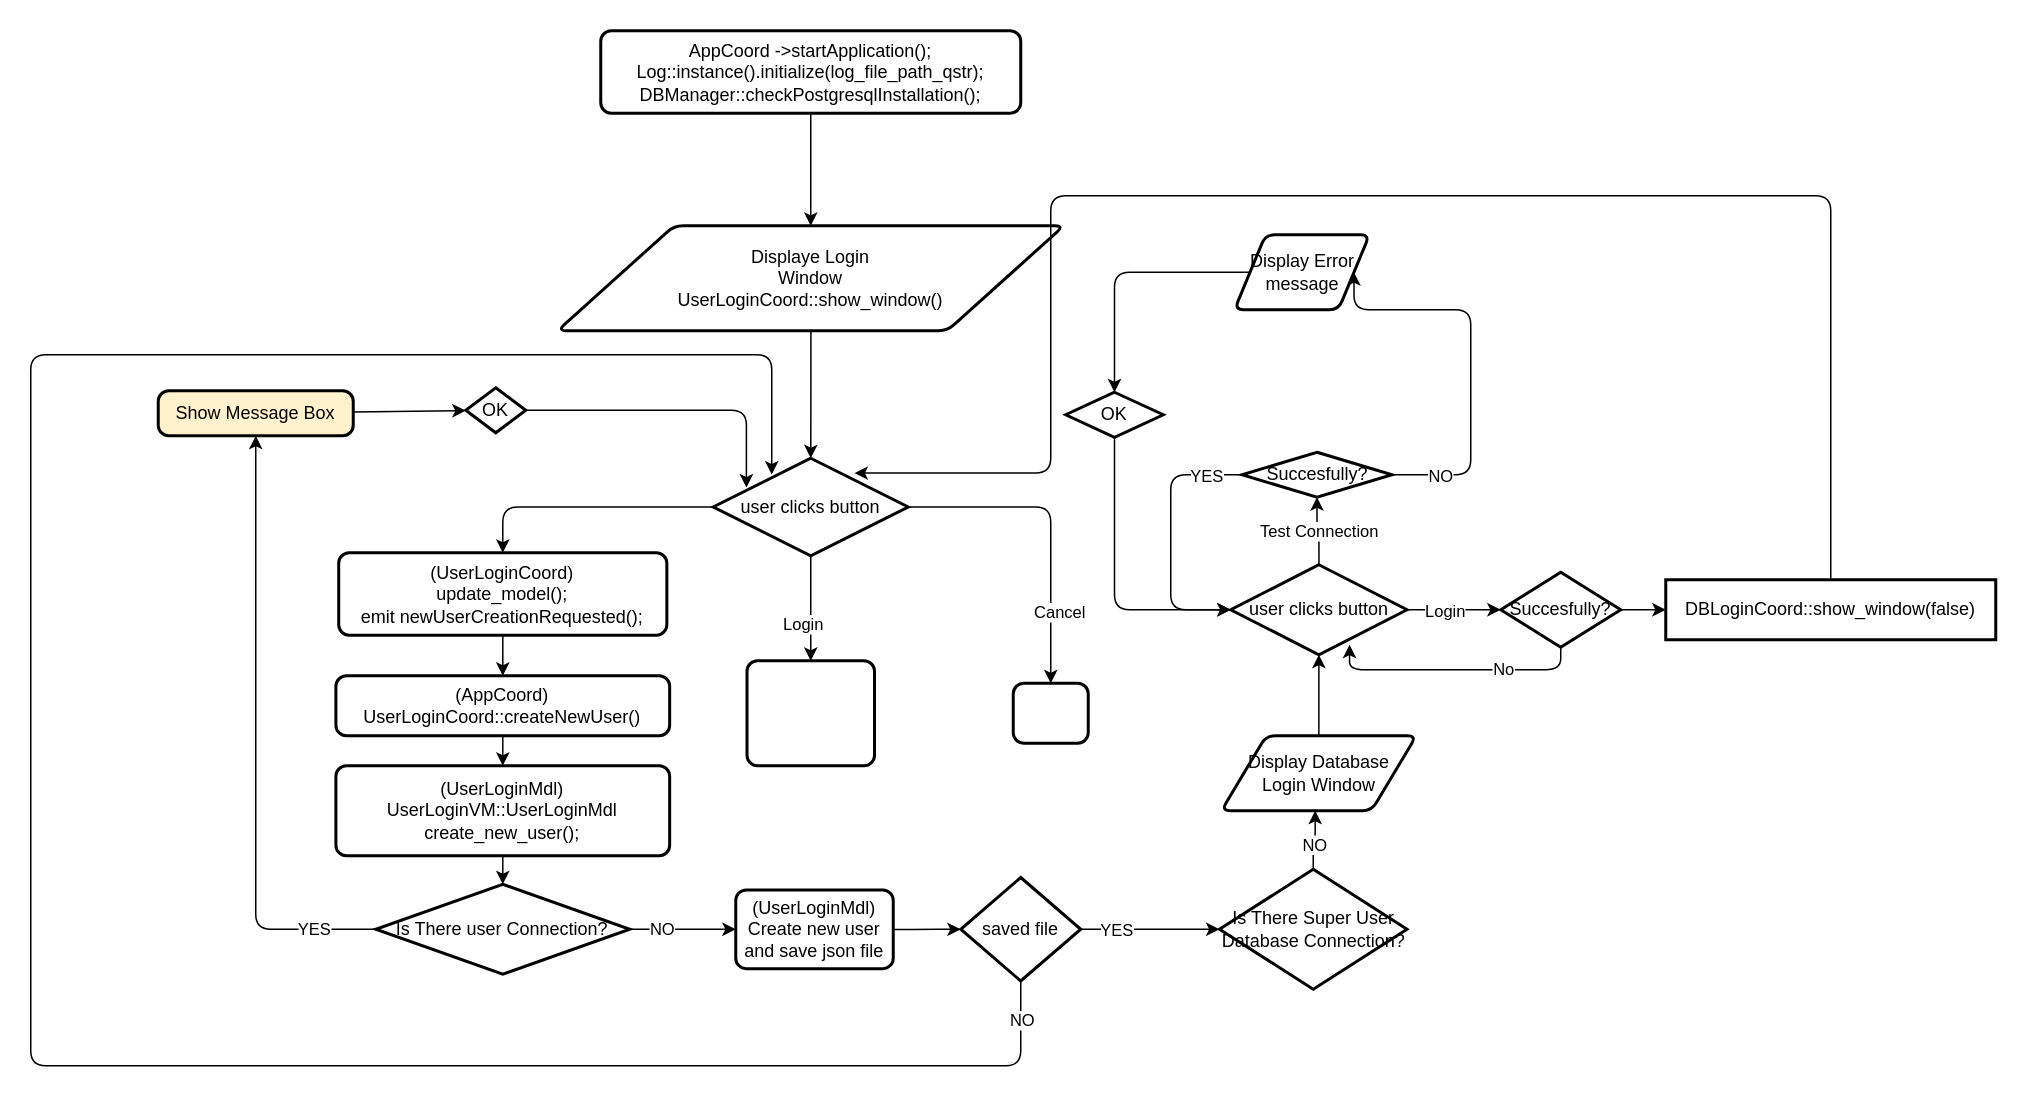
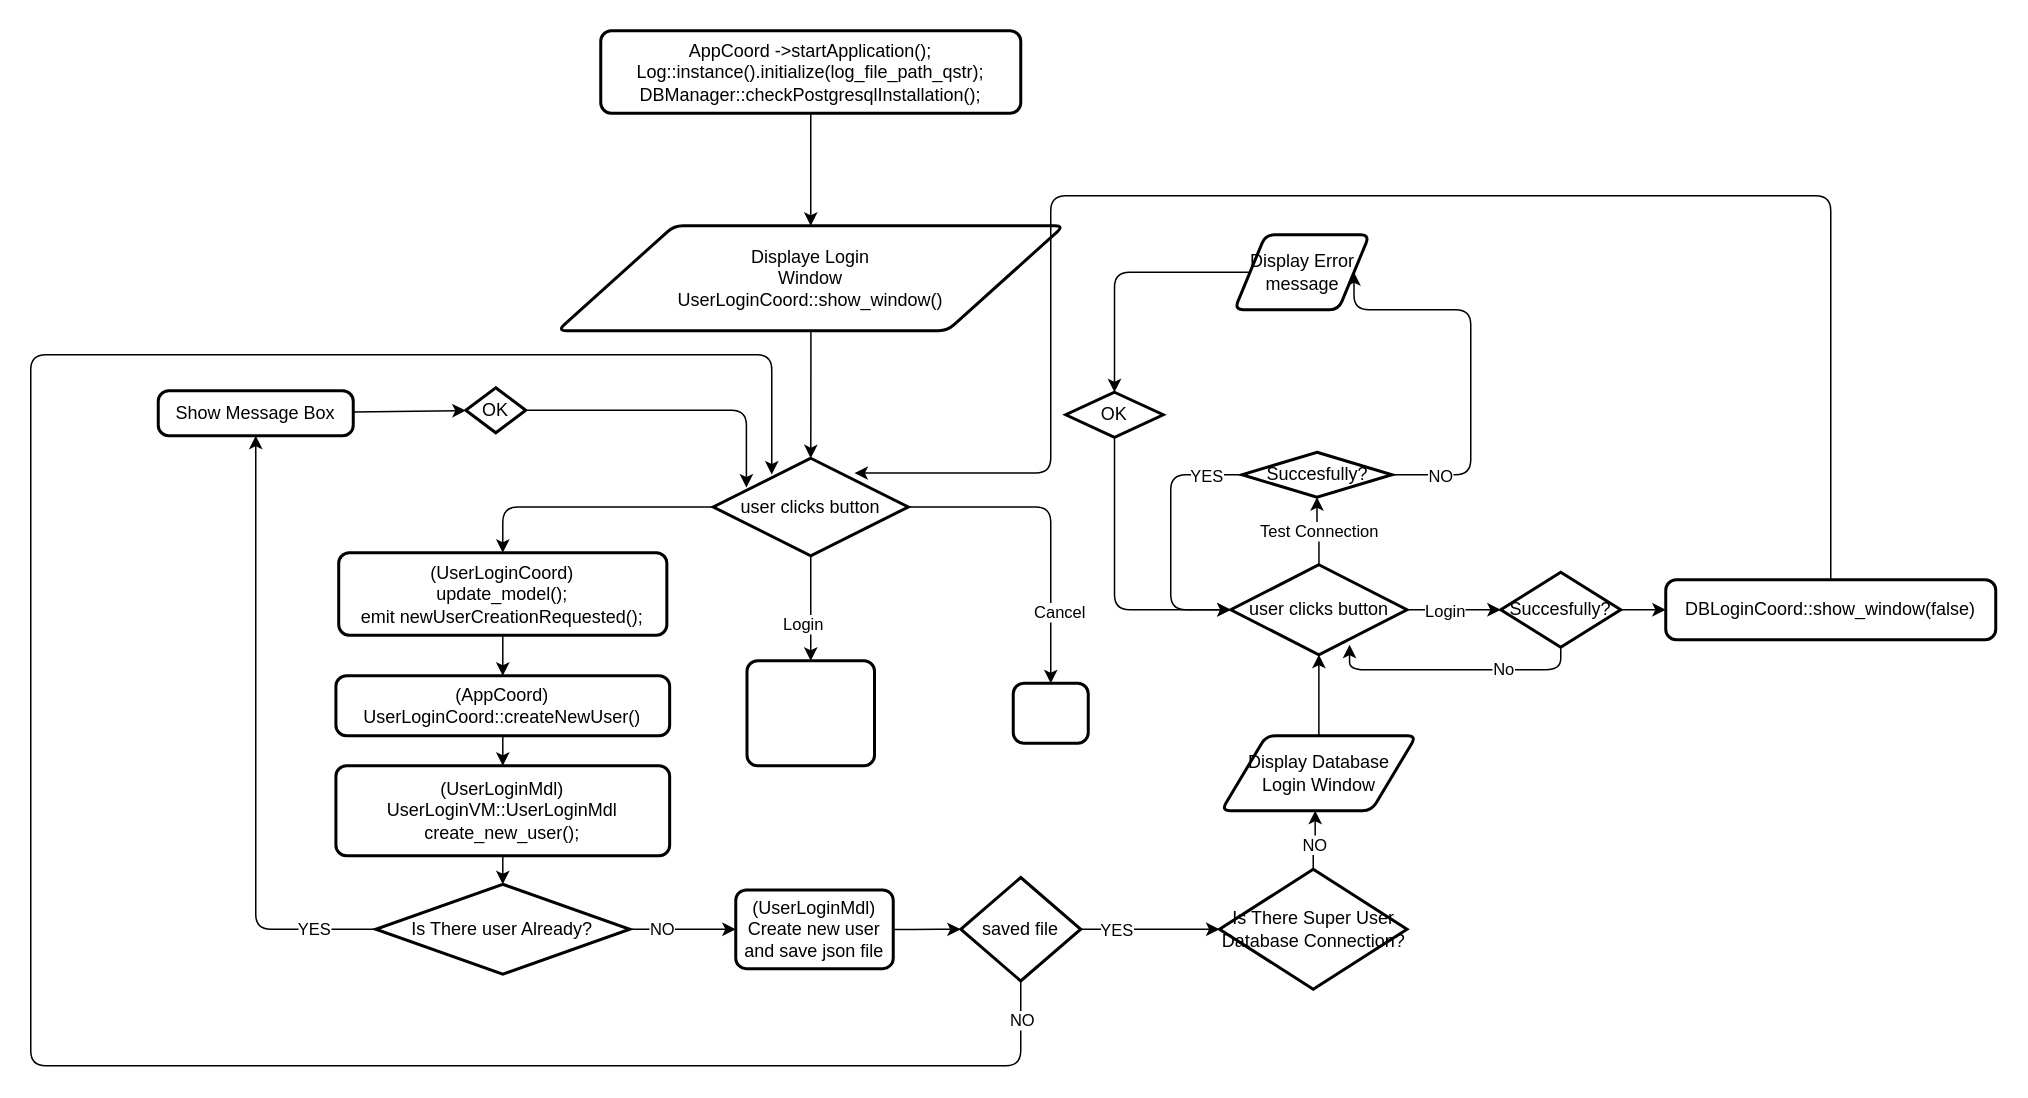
- <mxCell id="21" value="Show Message Box" style="rounded=1;whiteSpace=wrap;html=1;absoluteArcSize=1;arcSize=14;strokeWidth=2;fillColor=#fff2cc;" parent="1" vertex="1"><mxGeometry x="105" y="260" width="130" height="30" as="geometry" /></mxCell>
+ <mxCell id="21" value="Show Message Box" style="rounded=1;whiteSpace=wrap;html=1;absoluteArcSize=1;arcSize=14;strokeWidth=2;" parent="1" vertex="1"><mxGeometry x="105" y="260" width="130" height="30" as="geometry" /></mxCell>
- <mxCell id="55" value="DBLoginCoord::show_window(false)&lt;br&gt;" style="whiteSpace=wrap;html=1;absoluteArcSize=1;arcSize=14;strokeWidth=2;rounded=0;" parent="1" vertex="1"><mxGeometry x="1110" y="386" width="220" height="40" as="geometry" /></mxCell>
+ <mxCell id="55" value="DBLoginCoord::show_window(false)&lt;br&gt;" style="rounded=1;whiteSpace=wrap;html=1;absoluteArcSize=1;arcSize=14;strokeWidth=2;" parent="1" vertex="1"><mxGeometry x="1110" y="386" width="220" height="40" as="geometry" /></mxCell>
- <mxCell id="19" value="Is There user Connection?" style="strokeWidth=2;html=1;shape=mxgraph.flowchart.decision;whiteSpace=wrap;" parent="1" vertex="1"><mxGeometry x="250" y="589" width="169.38" height="60" as="geometry" /></mxCell>
+ <mxCell id="19" value="Is There user Already?" style="strokeWidth=2;html=1;shape=mxgraph.flowchart.decision;whiteSpace=wrap;" parent="1" vertex="1"><mxGeometry x="250" y="589" width="169.38" height="60" as="geometry" /></mxCell>
